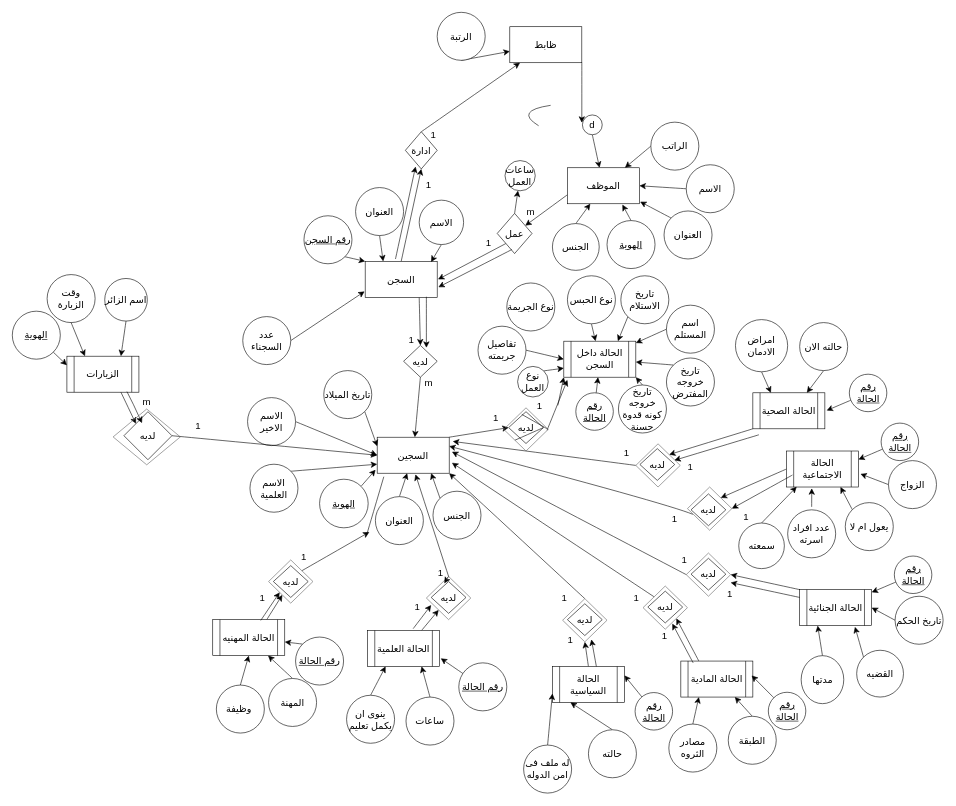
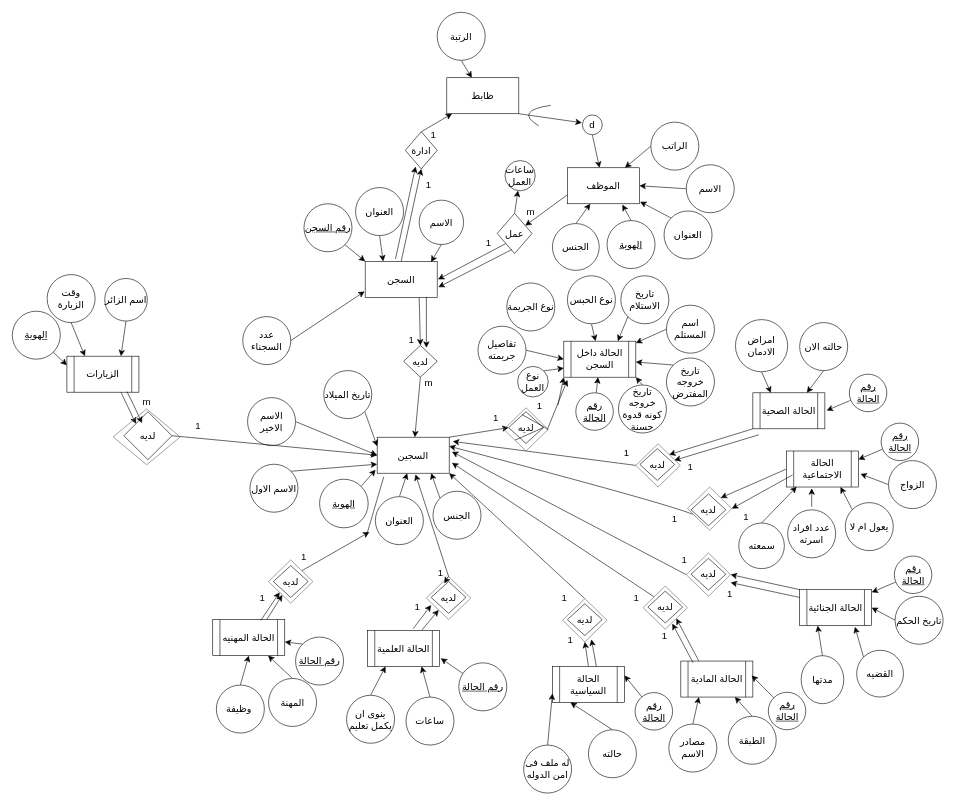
- <mxCell id="91" value="ظابط" style="rounded=0;whiteSpace=wrap;html=1;fontSize=16;" parent="1" vertex="1"><mxGeometry x="849" y="44" width="120" height="60" as="geometry" /></mxCell>
+ <mxCell id="91" value="ظابط" style="rounded=0;whiteSpace=wrap;html=1;fontSize=16;" parent="1" vertex="1"><mxGeometry x="744" y="129" width="120" height="60" as="geometry" /></mxCell>
- <mxCell id="11" value="&lt;u&gt;رقم السجن&lt;/u&gt;" style="ellipse;whiteSpace=wrap;html=1;aspect=fixed;fontSize=16;" parent="1" vertex="1"><mxGeometry x="506" y="359" width="80" height="80" as="geometry" /></mxCell>
+ <mxCell id="11" value="&lt;u&gt;رقم السجن&lt;/u&gt;" style="ellipse;whiteSpace=wrap;html=1;aspect=fixed;fontSize=16;" parent="1" vertex="1"><mxGeometry x="506" y="339" width="80" height="80" as="geometry" /></mxCell>
- <mxCell id="17" value="الاسم العلمية" style="ellipse;whiteSpace=wrap;html=1;aspect=fixed;fontSize=16;" parent="1" vertex="1"><mxGeometry x="416" y="773" width="80" height="80" as="geometry" /></mxCell>
+ <mxCell id="17" value="الاسم الاول" style="ellipse;whiteSpace=wrap;html=1;aspect=fixed;fontSize=16;" parent="1" vertex="1"><mxGeometry x="416" y="773" width="80" height="80" as="geometry" /></mxCell>
- <mxCell id="57" value="مصادر الثروه" style="ellipse;whiteSpace=wrap;html=1;aspect=fixed;fontSize=16;" parent="1" vertex="1"><mxGeometry x="1114" y="1206" width="80" height="80" as="geometry" /></mxCell>
+ <mxCell id="57" value="مصادر الاسم" style="ellipse;whiteSpace=wrap;html=1;aspect=fixed;fontSize=16;" parent="1" vertex="1"><mxGeometry x="1114" y="1206" width="80" height="80" as="geometry" /></mxCell>
